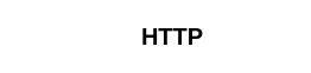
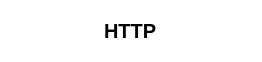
- <mxCell id="2" value="&lt;h1&gt;&lt;span&gt;&lt;font style=&quot;font-size: 20px&quot;&gt;HTTP&lt;/font&gt;&lt;/span&gt;&lt;/h1&gt;" style="text;html=1;strokeColor=none;fillColor=none;align=center;verticalAlign=middle;whiteSpace=wrap;rounded=0;" parent="1" vertex="1"><mxGeometry x="35" y="20" width="220" height="20" as="geometry" /></mxCell>
+ <mxCell id="2" value="&lt;h1&gt;&lt;span&gt;&lt;font style=&quot;font-size: 20px&quot;&gt;HTTP&lt;/font&gt;&lt;/span&gt;&lt;/h1&gt;" style="text;html=1;strokeColor=none;fillColor=none;align=center;verticalAlign=middle;whiteSpace=wrap;rounded=0;" parent="1" vertex="1"><mxGeometry x="20" y="20" width="220" height="20" as="geometry" /></mxCell>
